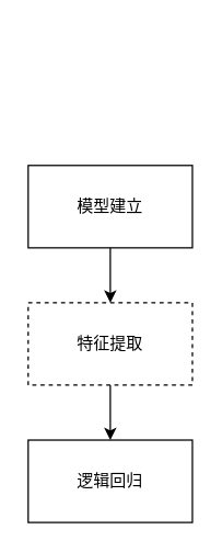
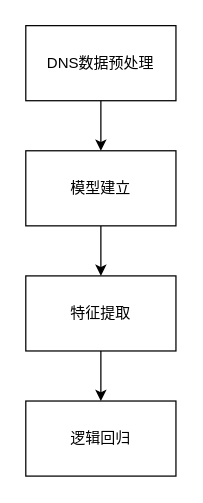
+ <mxCell id="3" value="DNS数据预处理" style="rounded=0;whiteSpace=wrap;html=1;" vertex="1" parent="1"><mxGeometry x="20" y="20" width="120" height="60" as="geometry" /></mxCell>
+ <mxCell id="2" value="" style="edgeStyle=orthogonalEdgeStyle;rounded=0;orthogonalLoop=1;jettySize=auto;html=1;" edge="1" parent="1" source="3" target="5"><mxGeometry relative="1" as="geometry" /></mxCell>
- <mxCell id="7" value="特征提取" style="rounded=0;whiteSpace=wrap;html=1;dashed=1;" vertex="1" parent="1"><mxGeometry x="20" y="220" width="120" height="60" as="geometry" /></mxCell>
+ <mxCell id="7" value="特征提取" style="rounded=0;whiteSpace=wrap;html=1;" vertex="1" parent="1"><mxGeometry x="20" y="220" width="120" height="60" as="geometry" /></mxCell>
